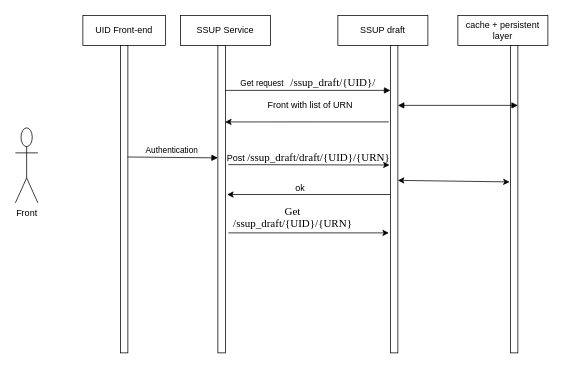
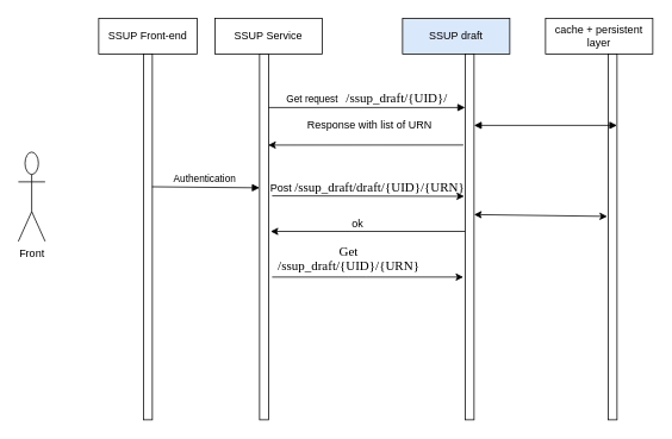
- <mxCell id="2" value="UID Front-end" style="rounded=0;whiteSpace=wrap;html=1;" vertex="1" parent="1"><mxGeometry x="110" y="20" width="110" height="40" as="geometry" /></mxCell>
+ <mxCell id="2" value="SSUP Front-end" style="rounded=0;whiteSpace=wrap;html=1;" vertex="1" parent="1"><mxGeometry x="110" y="20" width="110" height="40" as="geometry" /></mxCell>
- <mxCell id="4" value="SSUP draft" style="rounded=0;whiteSpace=wrap;html=1;" vertex="1" parent="1"><mxGeometry x="450" y="20" width="120" height="40" as="geometry" /></mxCell>
+ <mxCell id="4" value="SSUP draft" style="rounded=0;whiteSpace=wrap;html=1;fillColor=#dae8fc;" vertex="1" parent="1"><mxGeometry x="450" y="20" width="120" height="40" as="geometry" /></mxCell>
- <mxCell id="15" value="Front with list of URN&amp;nbsp;" style="text;html=1;strokeColor=none;fillColor=none;align=center;verticalAlign=middle;whiteSpace=wrap;rounded=0;" vertex="1" parent="1"><mxGeometry x="330" y="130" width="170" height="20" as="geometry" /></mxCell>
+ <mxCell id="15" value="Response with list of URN&amp;nbsp;" style="text;html=1;strokeColor=none;fillColor=none;align=center;verticalAlign=middle;whiteSpace=wrap;rounded=0;" vertex="1" parent="1"><mxGeometry x="330" y="130" width="170" height="20" as="geometry" /></mxCell>
